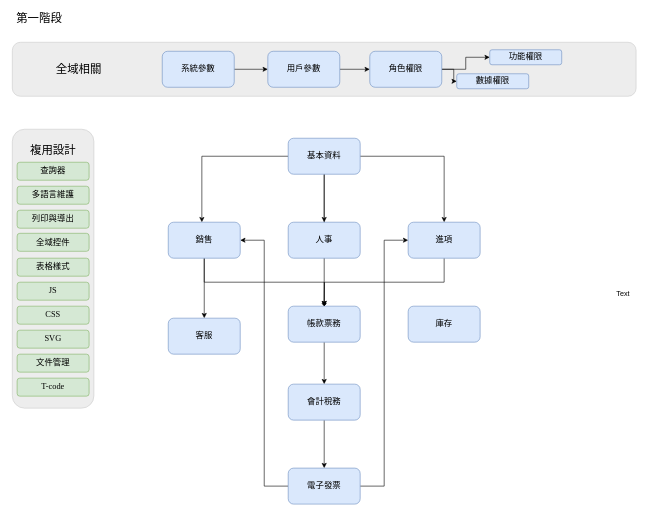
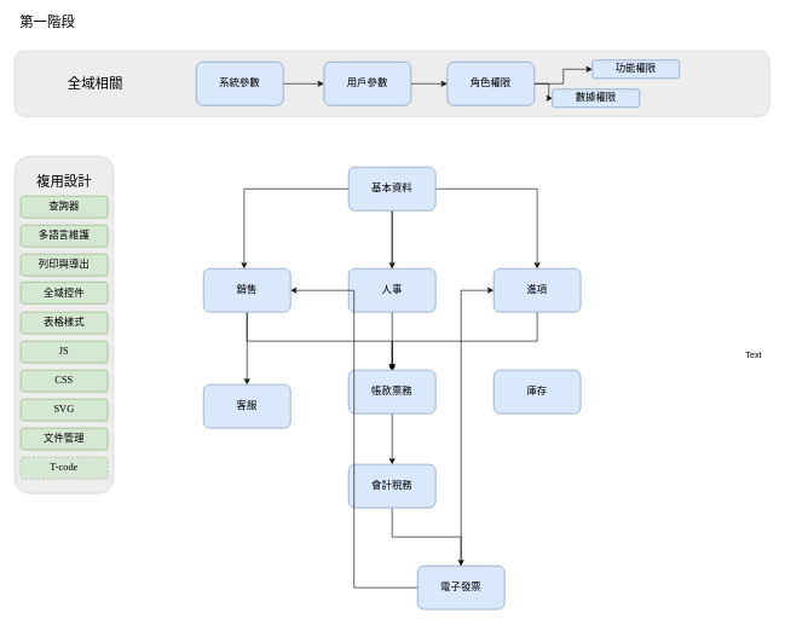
- <mxCell id="46" value="T-code" style="rounded=1;whiteSpace=wrap;html=1;fillColor=#d5e8d4;strokeColor=#82b366;fontFamily=Noto Sans TC;fontSize=14;" vertex="1" parent="1"><mxGeometry x="28" y="630" width="120" height="30" as="geometry" /></mxCell>
+ <mxCell id="46" value="T-code" style="rounded=1;whiteSpace=wrap;html=1;fillColor=#d5e8d4;strokeColor=#82b366;fontFamily=Noto Sans TC;fontSize=14;dashed=1;" vertex="1" parent="1"><mxGeometry x="28" y="630" width="120" height="30" as="geometry" /></mxCell>
- <mxCell id="15" value="電子發票" style="rounded=1;whiteSpace=wrap;html=1;fillColor=#dae8fc;strokeColor=#6c8ebf;fontFamily=Noto Sans TC;fontSize=14;" parent="1" vertex="1"><mxGeometry x="480" y="780" width="120" height="60" as="geometry" /></mxCell>
+ <mxCell id="15" value="電子發票" style="rounded=1;whiteSpace=wrap;html=1;fillColor=#dae8fc;strokeColor=#6c8ebf;fontFamily=Noto Sans TC;fontSize=14;" parent="1" vertex="1"><mxGeometry x="575" y="780" width="120" height="60" as="geometry" /></mxCell>
